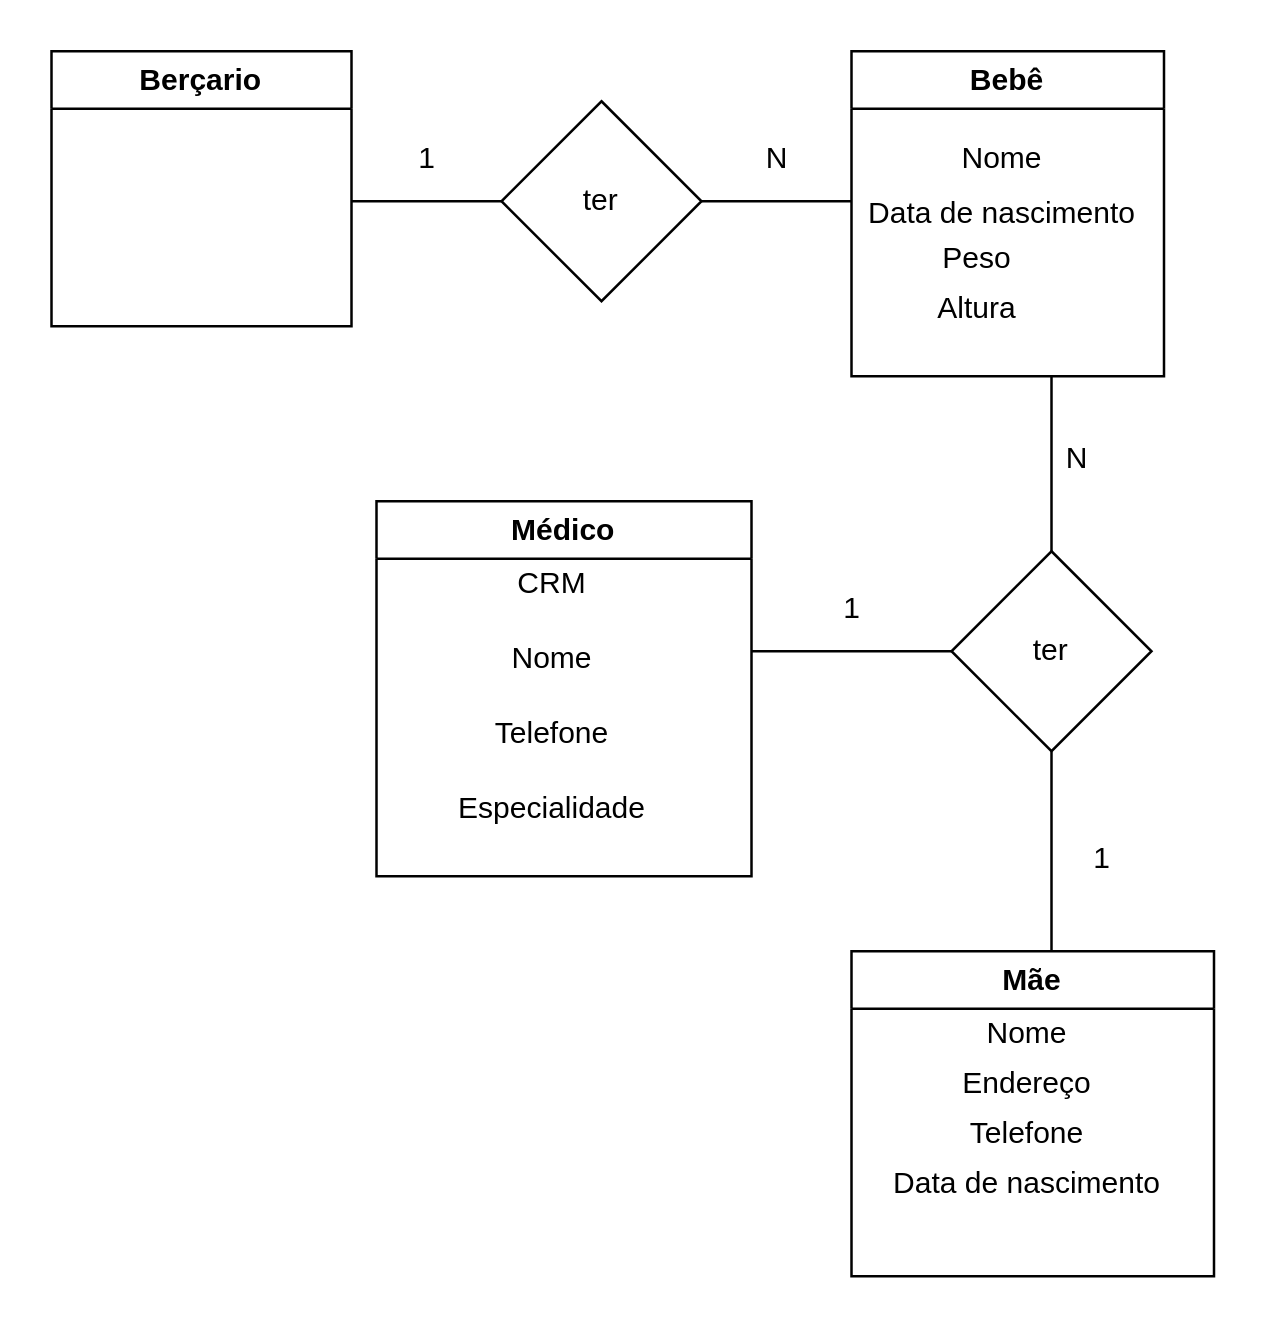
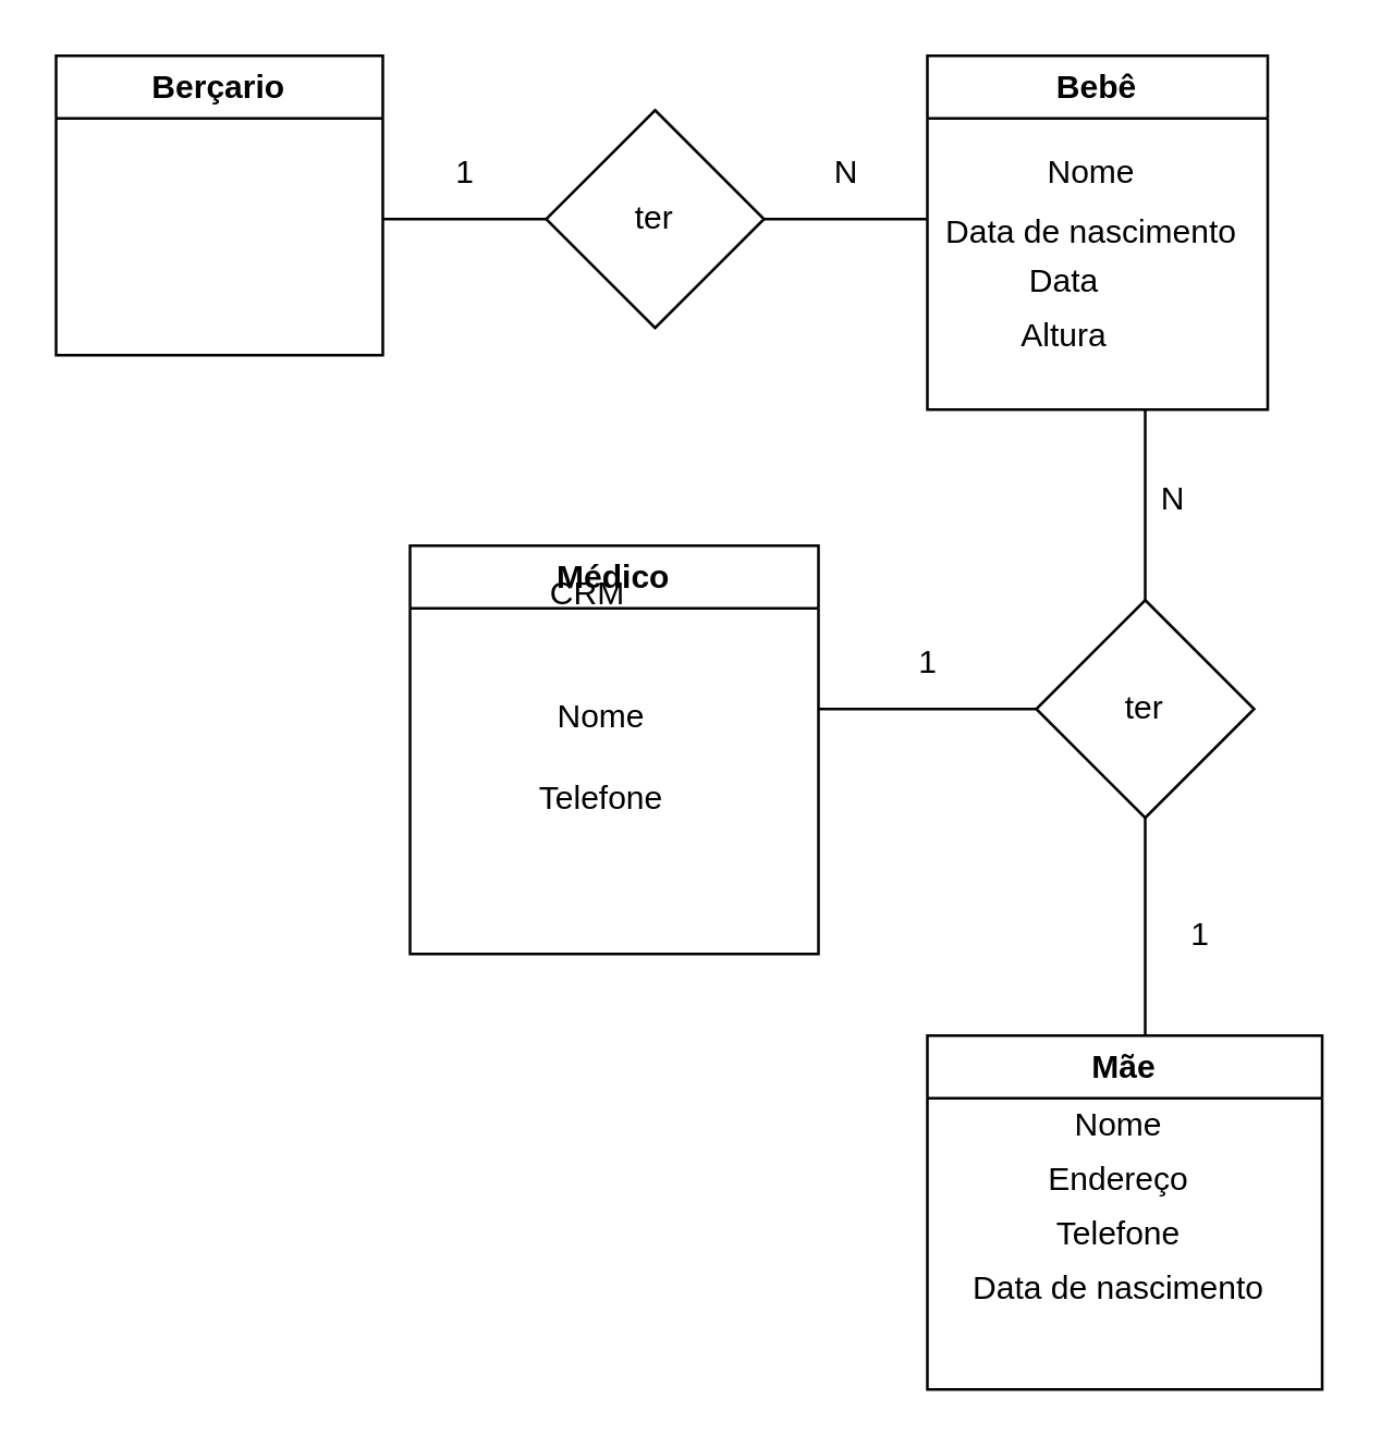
- <mxCell id="10" value="Peso" style="text;html=1;align=center;verticalAlign=middle;resizable=0;points=[];autosize=1;strokeColor=none;fillColor=none;" vertex="1" parent="1"><mxGeometry x="365" y="88" width="50" height="30" as="geometry" /></mxCell>
+ <mxCell id="10" value="Data" style="text;html=1;align=center;verticalAlign=middle;resizable=0;points=[];autosize=1;strokeColor=none;fillColor=none;" vertex="1" parent="1"><mxGeometry x="365" y="88" width="50" height="30" as="geometry" /></mxCell>
- <mxCell id="26" value="CRM" style="text;html=1;align=center;verticalAlign=middle;resizable=0;points=[];autosize=1;strokeColor=none;fillColor=none;" vertex="1" parent="1"><mxGeometry x="195" y="218" width="50" height="30" as="geometry" /></mxCell>
+ <mxCell id="26" value="CRM" style="text;html=1;align=center;verticalAlign=middle;resizable=0;points=[];autosize=1;strokeColor=none;fillColor=none;" vertex="1" parent="1"><mxGeometry x="190" y="203" width="50" height="30" as="geometry" /></mxCell>
- <mxCell id="29" value="Especialidade" style="text;html=1;align=center;verticalAlign=middle;resizable=0;points=[];autosize=1;strokeColor=none;fillColor=none;" vertex="1" parent="1"><mxGeometry x="170" y="308" width="100" height="30" as="geometry" /></mxCell>
